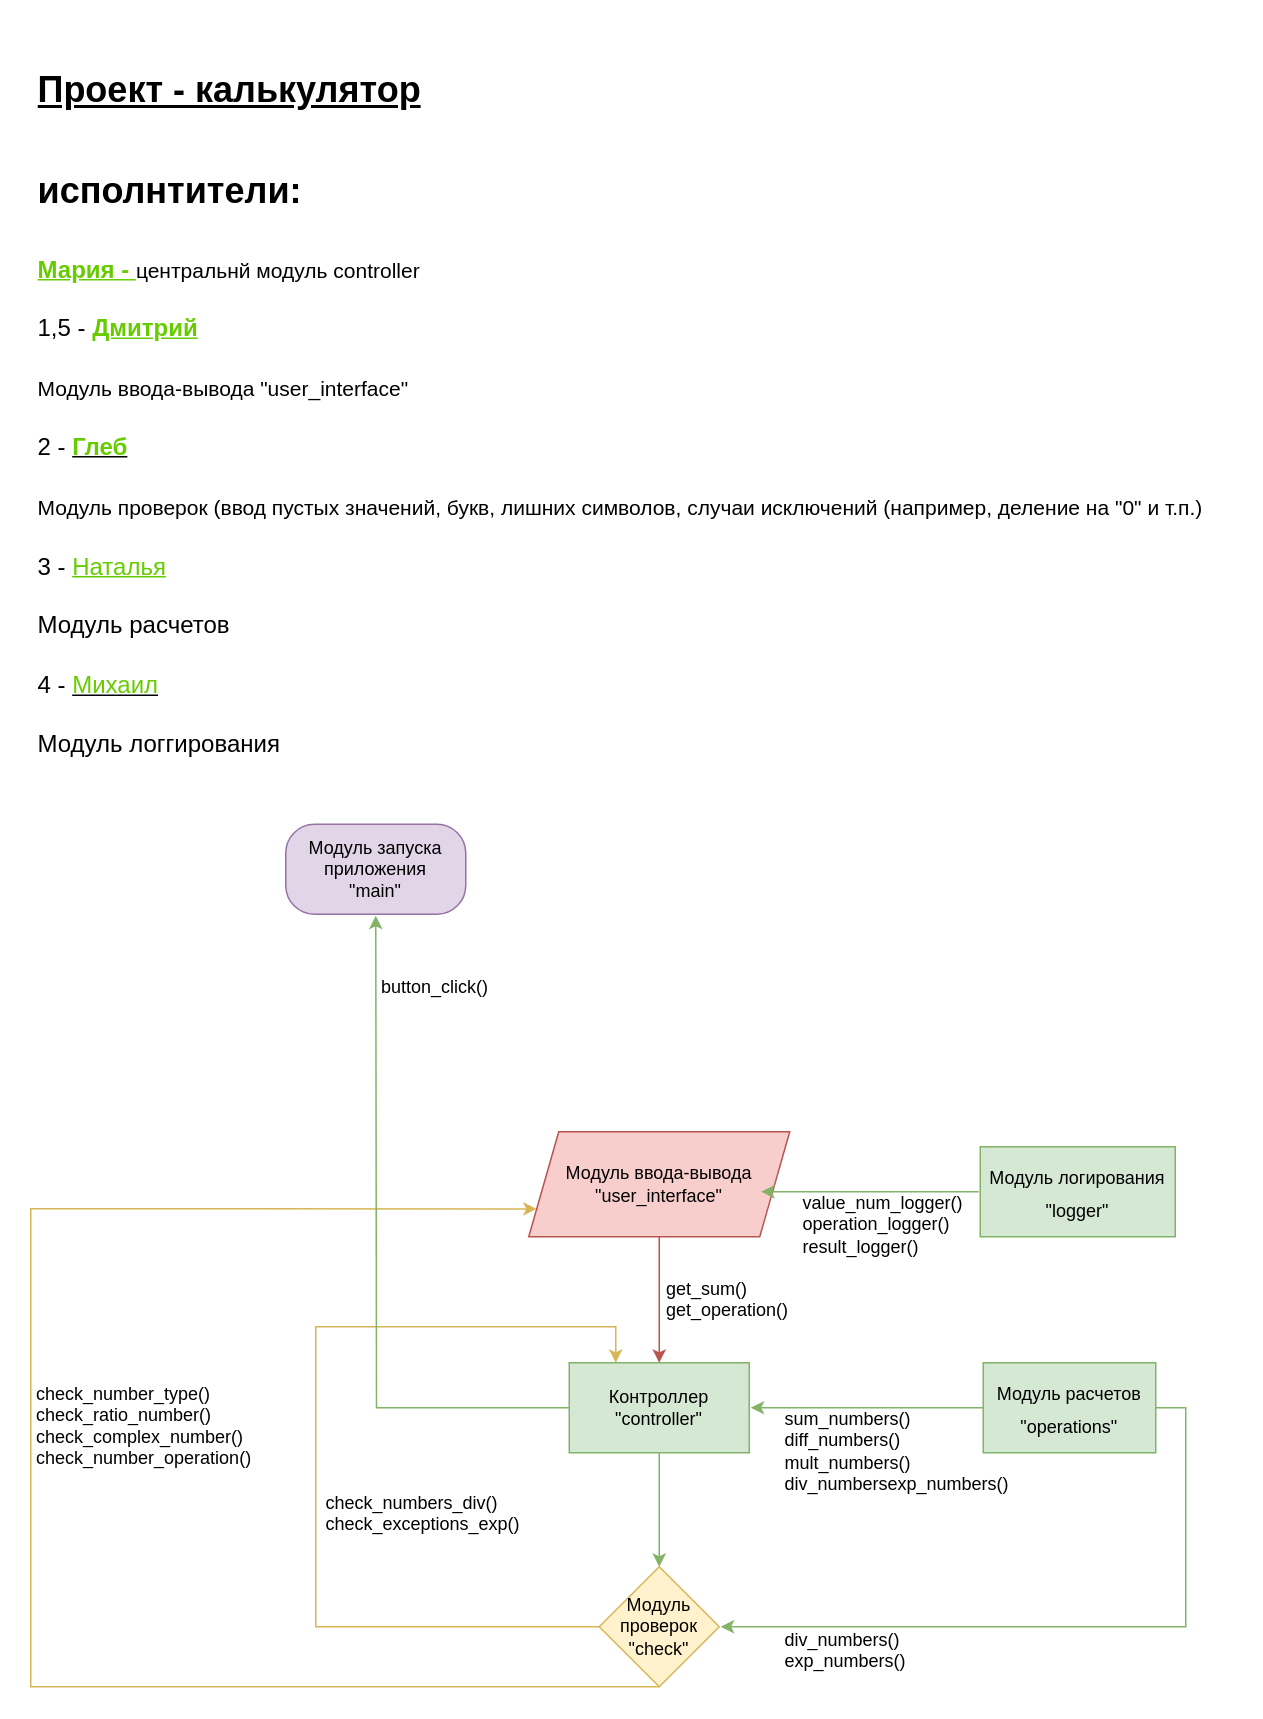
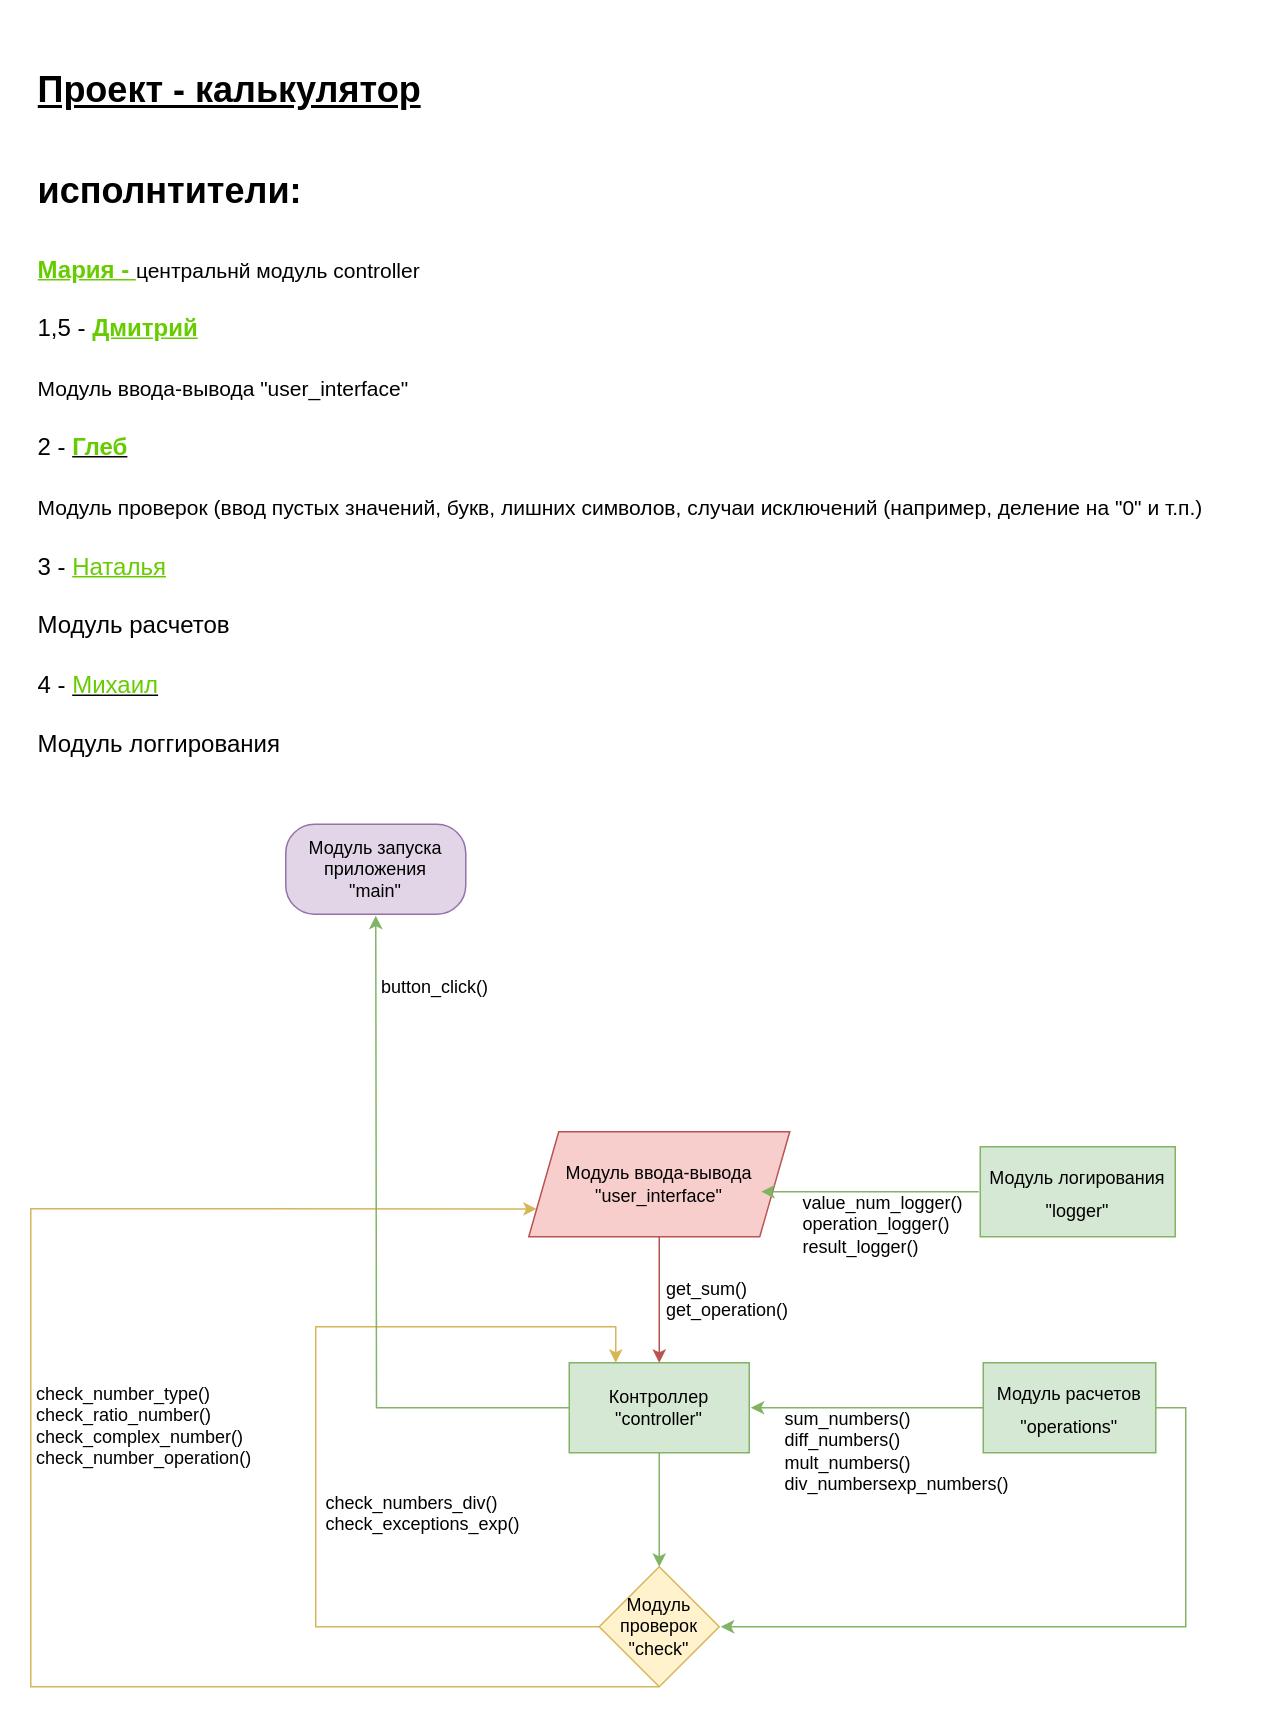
- <mxCell id="20" value="div_numbers()&lt;br&gt;exp_numbers()" style="text;html=1;" vertex="1" parent="1"><mxGeometry x="521" y="1079" width="89" height="40" as="geometry" /></mxCell>
